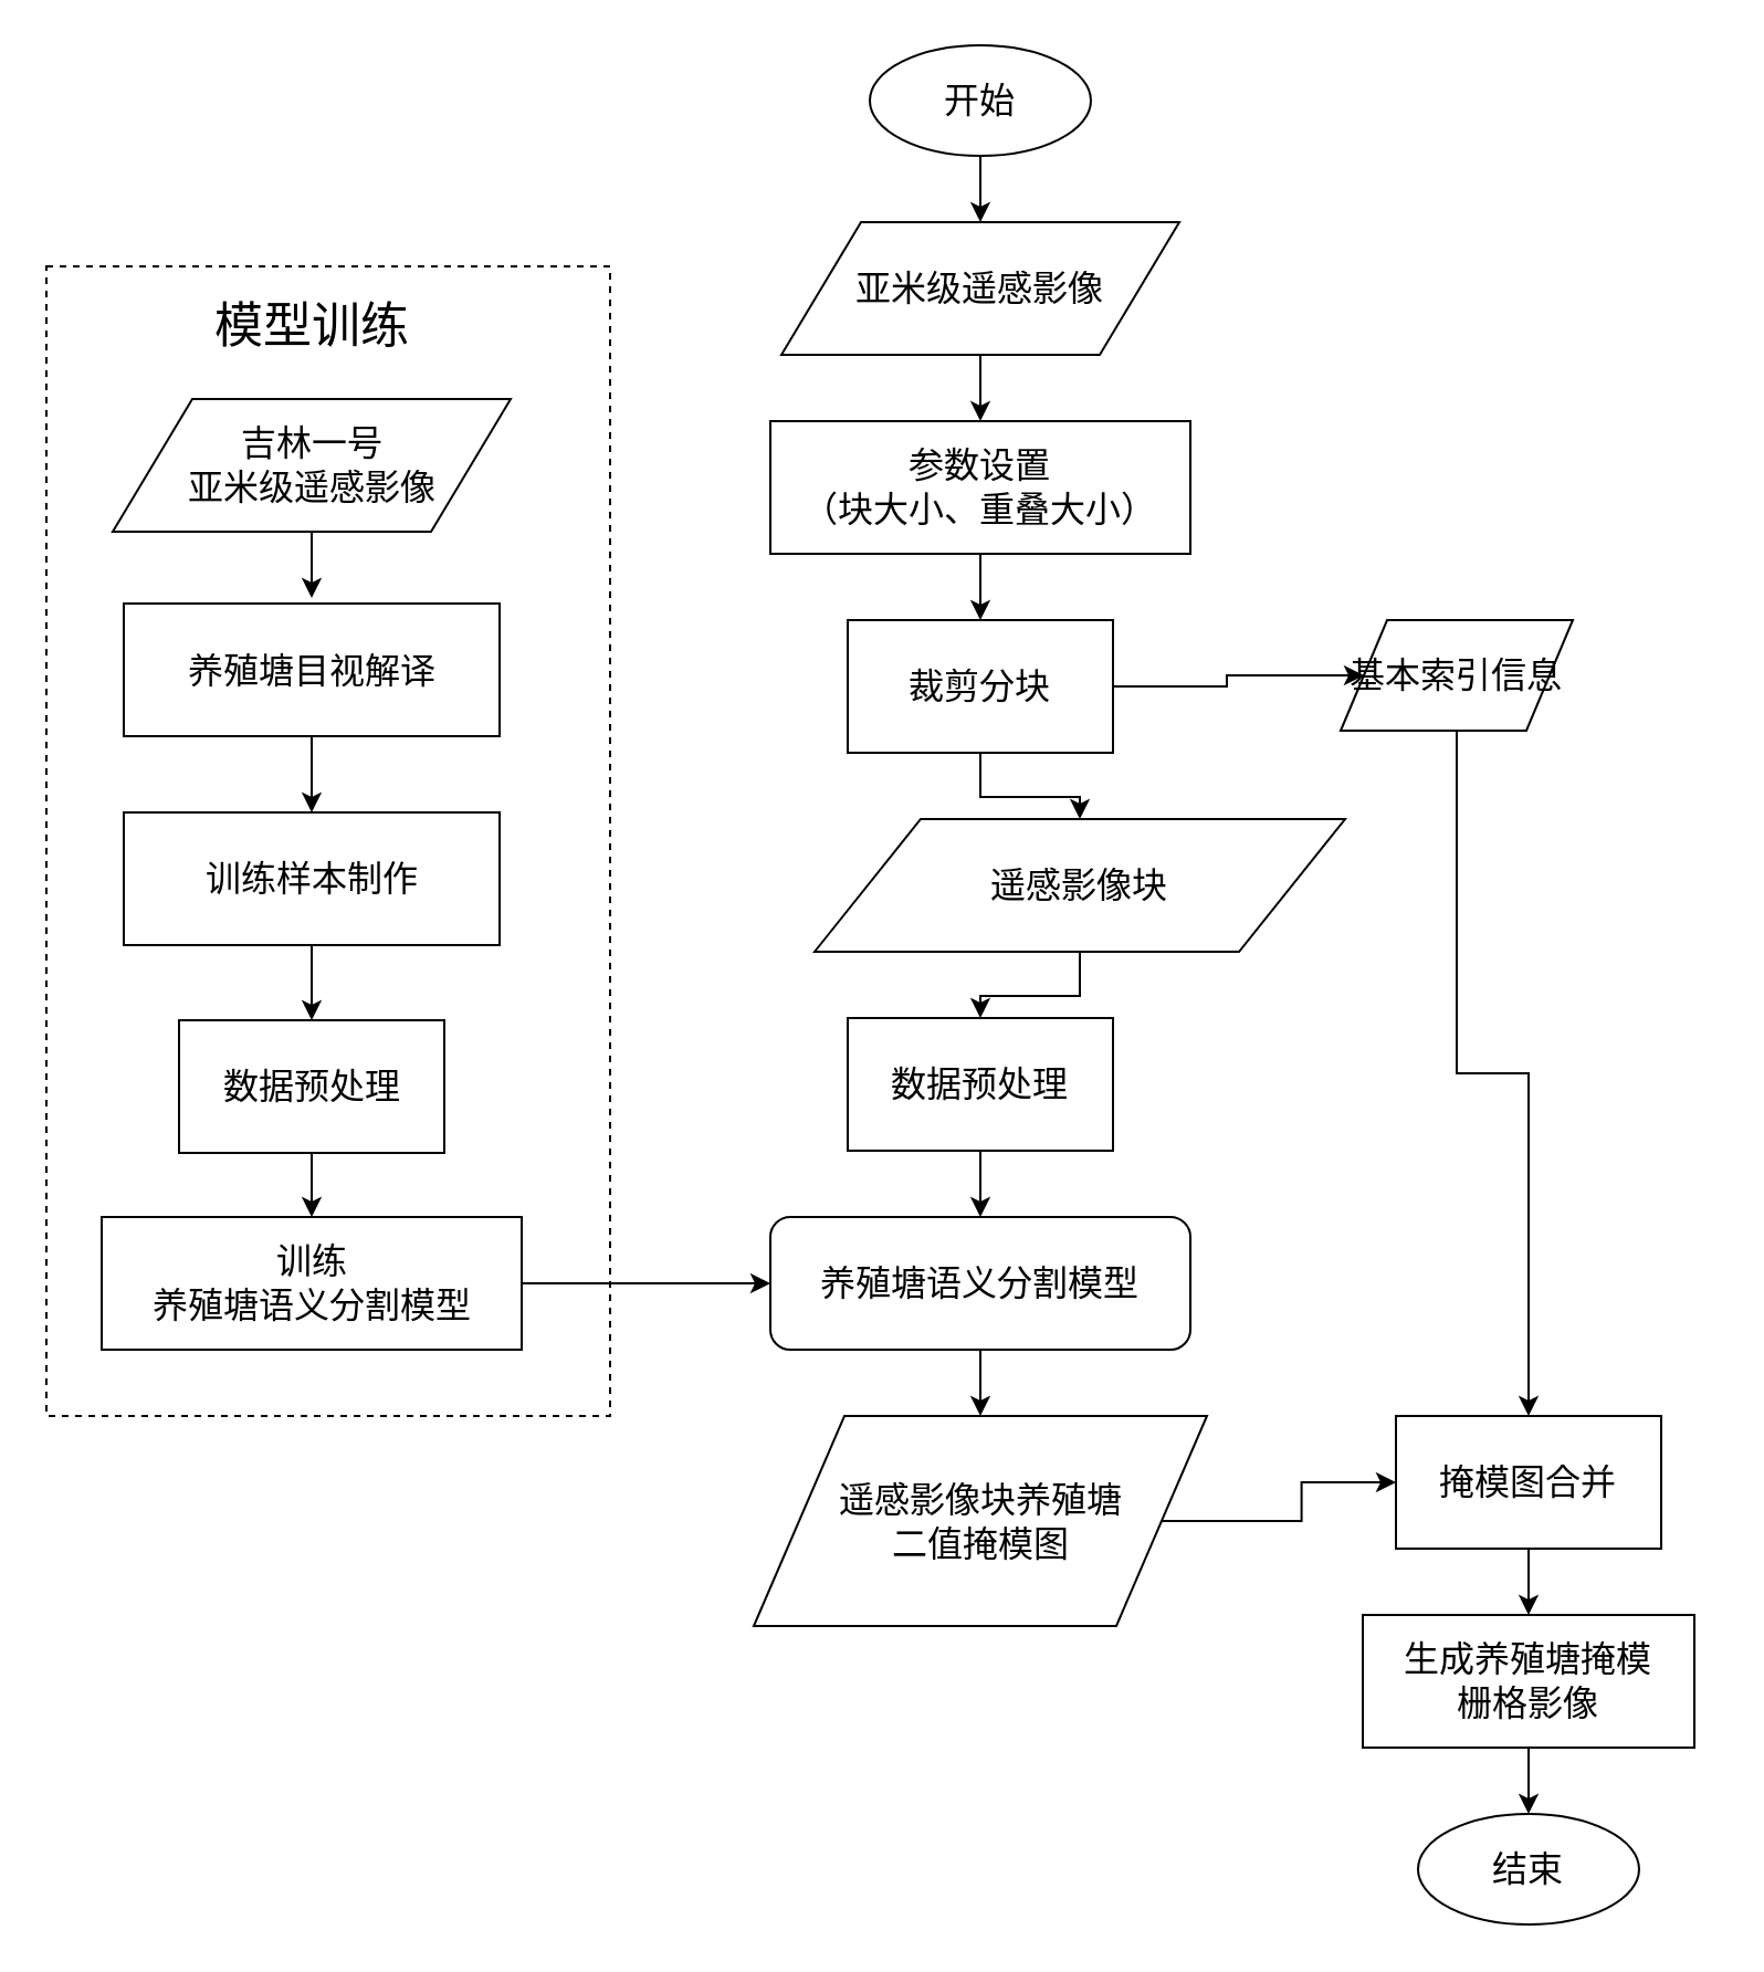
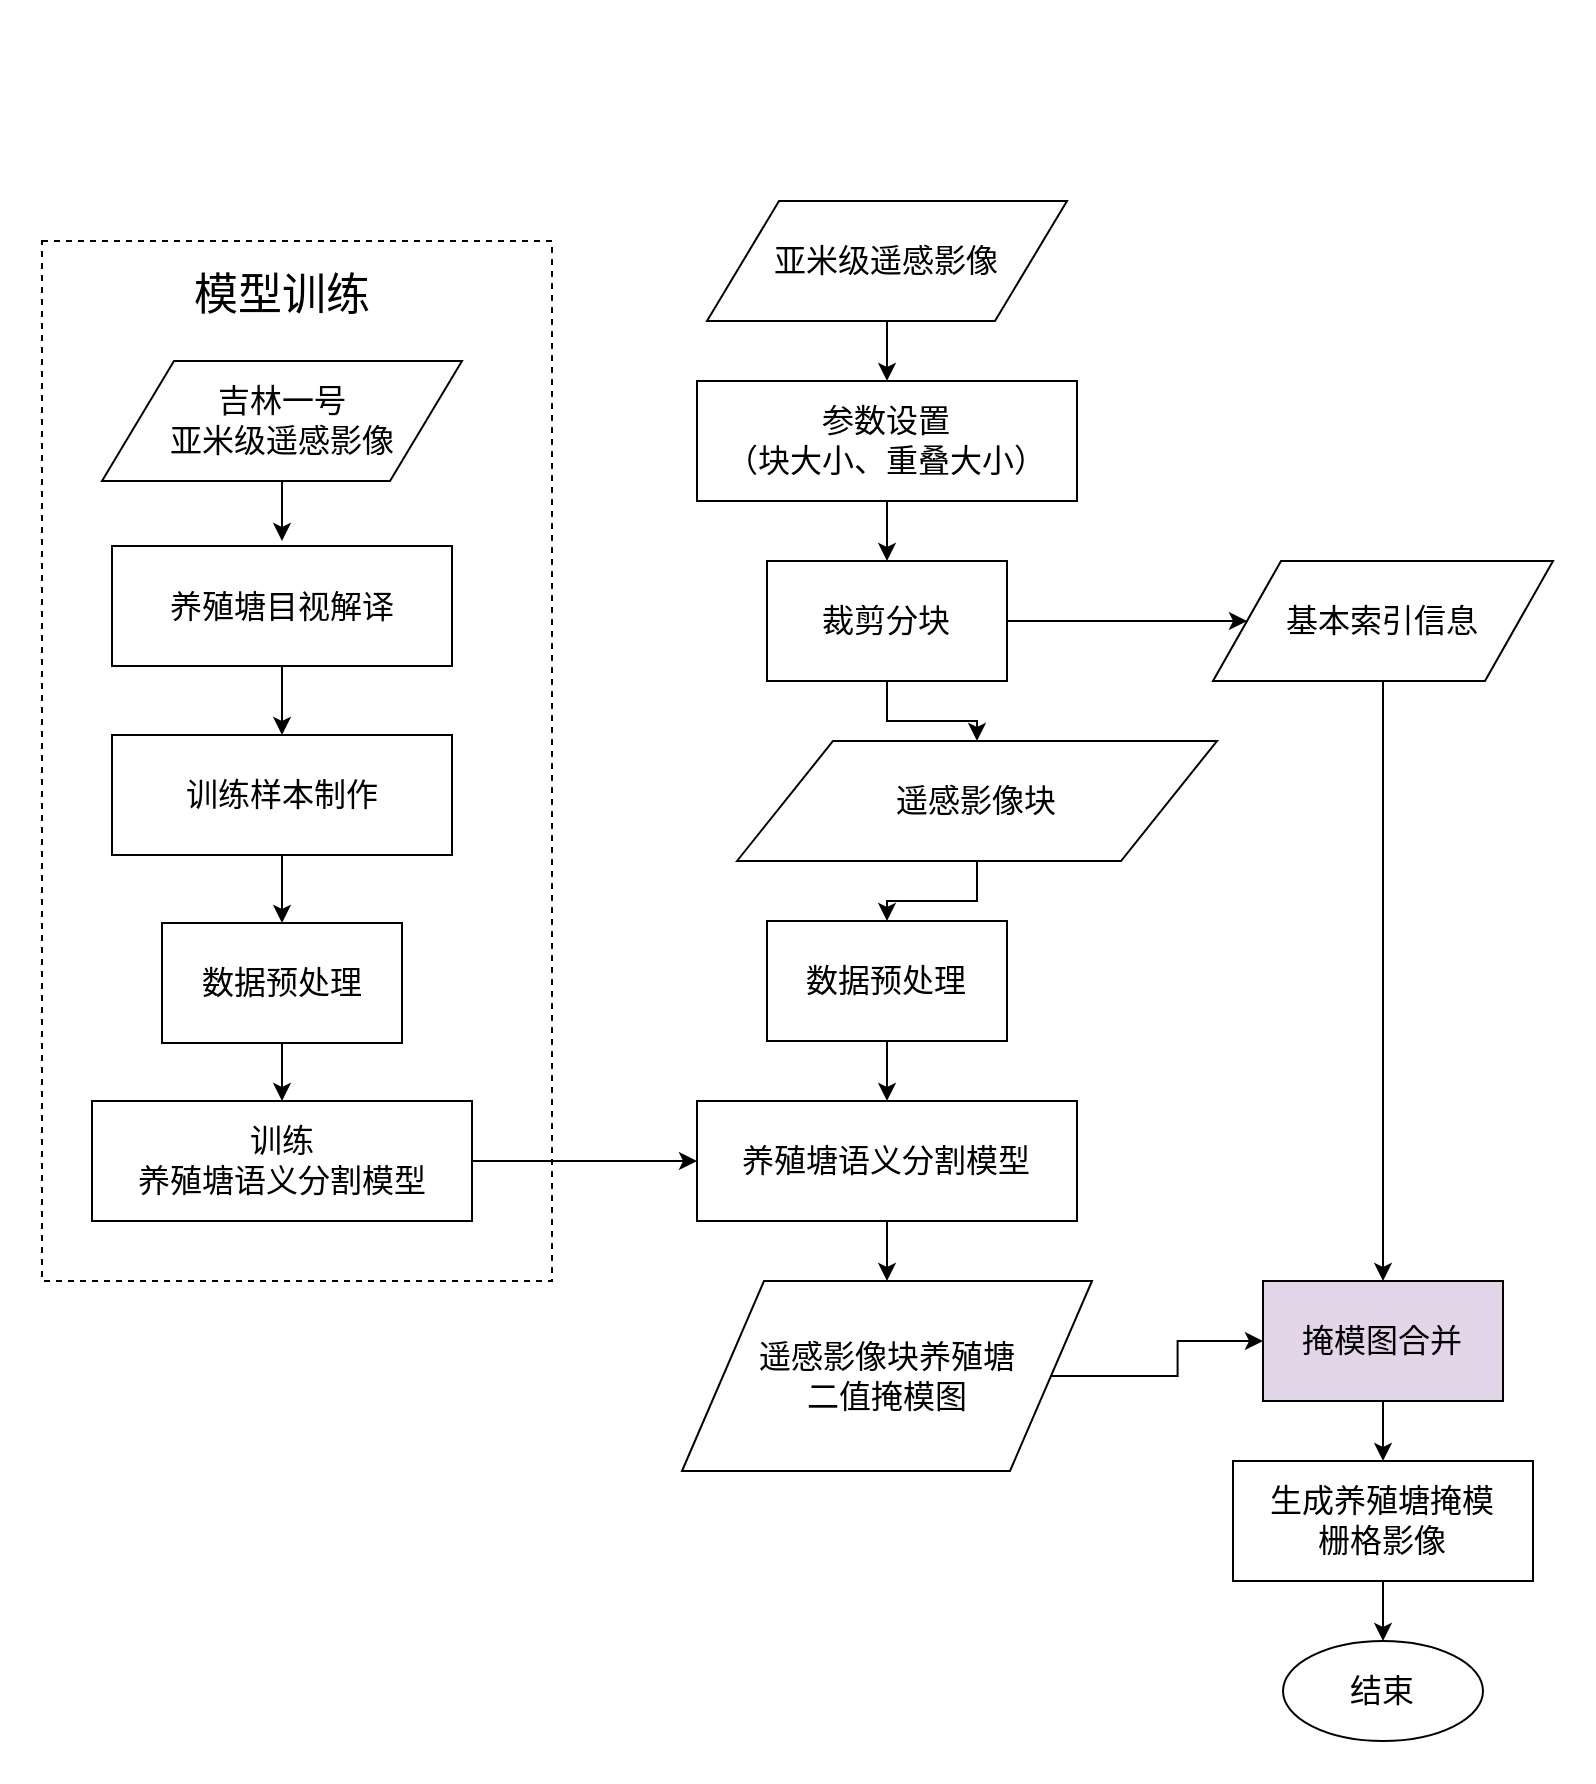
- <mxCell id="4" value="开始" style="ellipse;whiteSpace=wrap;html=1;fontSize=16;" parent="1" vertex="1"><mxGeometry x="393" y="20" width="100" height="50" as="geometry" /></mxCell>
- <mxCell id="3" style="edgeStyle=orthogonalEdgeStyle;rounded=0;orthogonalLoop=1;jettySize=auto;html=1;exitX=0.5;exitY=1;exitDx=0;exitDy=0;fontSize=16;" parent="1" source="4" target="7" edge="1"><mxGeometry relative="1" as="geometry" /></mxCell>
- <mxCell id="24" value="基本索引信息" style="shape=parallelogram;perimeter=parallelogramPerimeter;whiteSpace=wrap;html=1;fontSize=16;" parent="1" vertex="1"><mxGeometry x="606" y="280" width="105" height="50" as="geometry" /></mxCell>
+ <mxCell id="24" value="基本索引信息" style="shape=parallelogram;perimeter=parallelogramPerimeter;whiteSpace=wrap;html=1;fontSize=16;" parent="1" vertex="1"><mxGeometry x="606" y="280" width="170" height="60" as="geometry" /></mxCell>
- <mxCell id="16" value="养殖塘语义分割模型" style="whiteSpace=wrap;html=1;fontSize=16;rounded=1;" parent="1" vertex="1"><mxGeometry x="348" y="550" width="190" height="60" as="geometry" /></mxCell>
+ <mxCell id="16" value="养殖塘语义分割模型" style="rounded=0;whiteSpace=wrap;html=1;fontSize=16;" parent="1" vertex="1"><mxGeometry x="348" y="550" width="190" height="60" as="geometry" /></mxCell>
- <mxCell id="22" value="掩模图合并" style="rounded=0;whiteSpace=wrap;html=1;fontSize=16;" parent="1" vertex="1"><mxGeometry x="631" y="640" width="120" height="60" as="geometry" /></mxCell>
+ <mxCell id="22" value="掩模图合并" style="rounded=0;whiteSpace=wrap;html=1;fontSize=16;fillColor=#e1d5e7;" parent="1" vertex="1"><mxGeometry x="631" y="640" width="120" height="60" as="geometry" /></mxCell>
